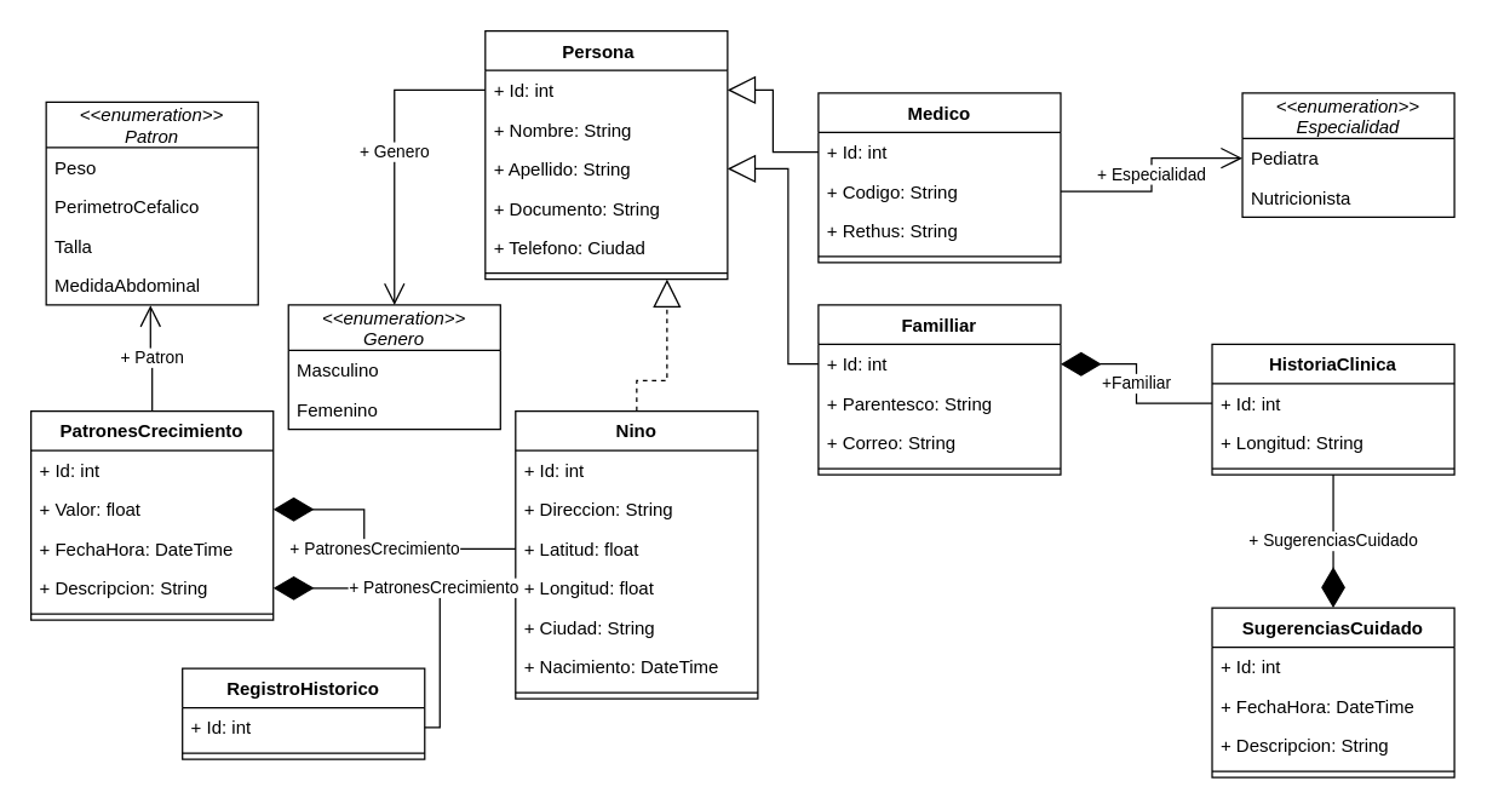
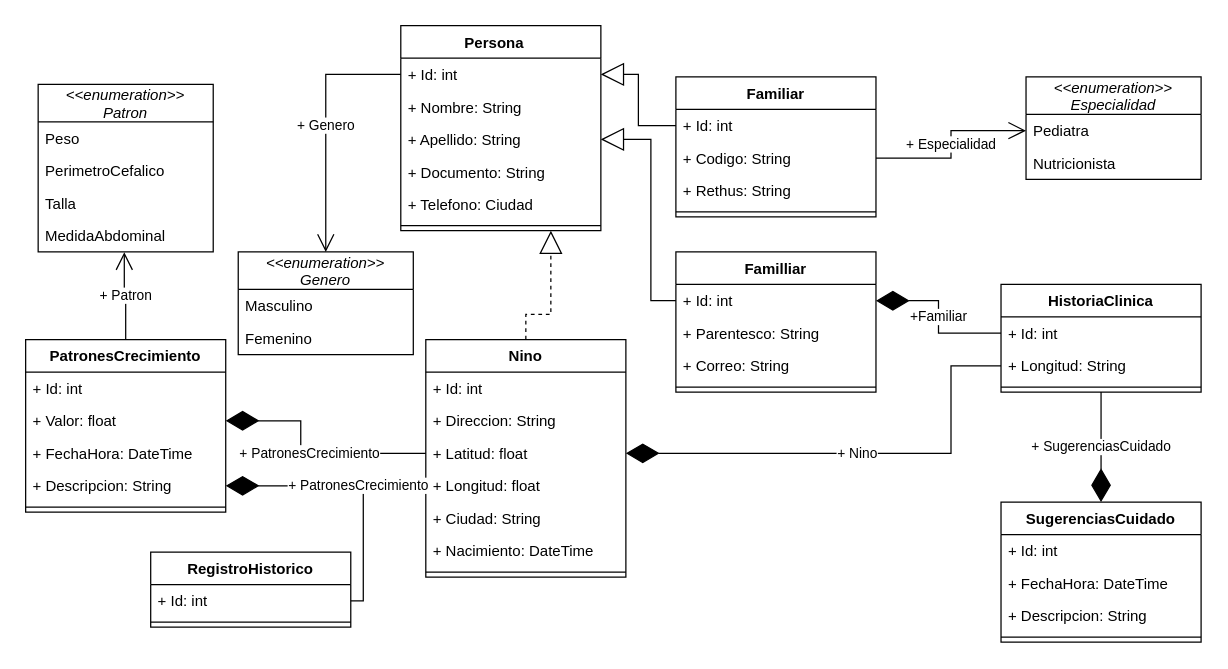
- <mxCell id="14" value="Medico" style="swimlane;fontStyle=1;align=center;verticalAlign=top;childLayout=stackLayout;horizontal=1;startSize=26;horizontalStack=0;resizeParent=1;resizeParentMax=0;resizeLast=0;collapsible=1;marginBottom=0;" vertex="1" parent="1"><mxGeometry x="540" y="61" width="160" height="112" as="geometry" /></mxCell>
+ <mxCell id="14" value="Familiar" style="swimlane;fontStyle=1;align=center;verticalAlign=top;childLayout=stackLayout;horizontal=1;startSize=26;horizontalStack=0;resizeParent=1;resizeParentMax=0;resizeLast=0;collapsible=1;marginBottom=0;" vertex="1" parent="1"><mxGeometry x="540" y="61" width="160" height="112" as="geometry" /></mxCell>
+ <mxCell id="43" value="+ Nino" style="endArrow=diamondThin;endFill=1;endSize=24;html=1;rounded=0;entryX=1;entryY=0.5;entryDx=0;entryDy=0;exitX=0;exitY=0.5;exitDx=0;exitDy=0;edgeStyle=orthogonalEdgeStyle;" edge="1" parent="1" source="40" target="27"><mxGeometry width="160" relative="1" as="geometry"><mxPoint x="850" y="276" as="sourcePoint" /><mxPoint x="710" y="250" as="targetPoint" /><Array as="points"><mxPoint x="760" y="292" /><mxPoint x="760" y="362" /></Array></mxGeometry></mxCell>
